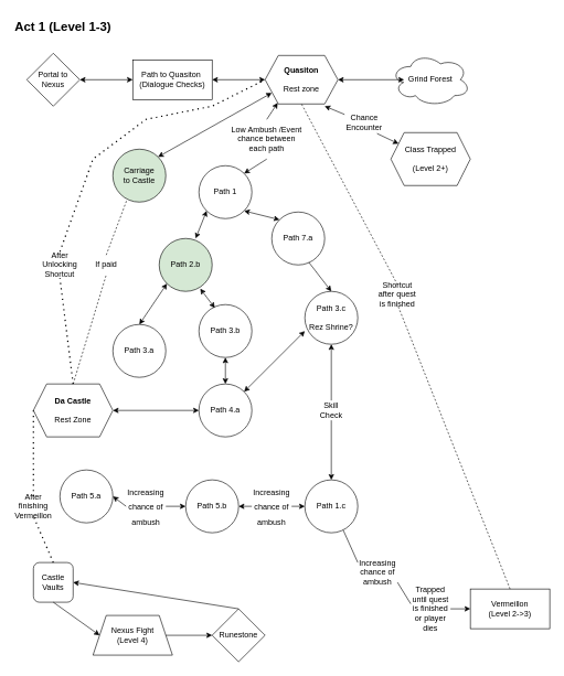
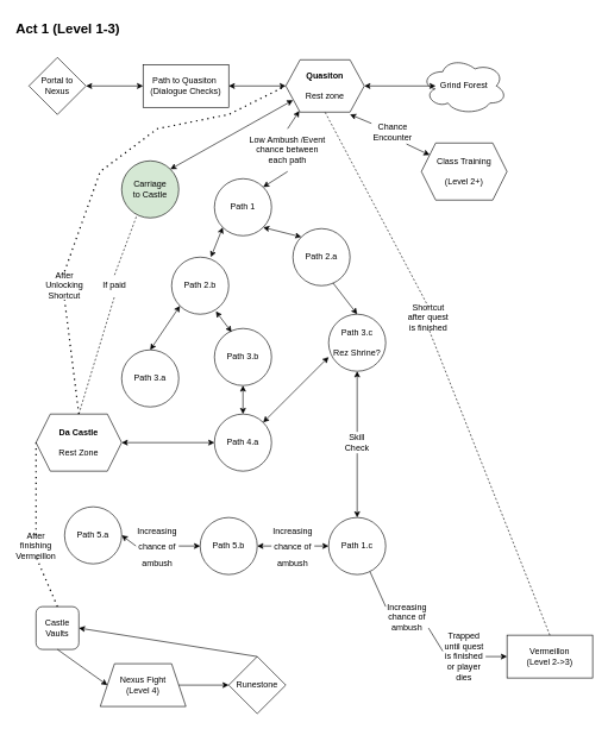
- <mxCell id="21" value="Class Trapped&lt;br&gt;&lt;br&gt;(Level 2+)" style="shape=hexagon;perimeter=hexagonPerimeter2;whiteSpace=wrap;html=1;fixedSize=1;" vertex="1" parent="1"><mxGeometry x="590" y="200" width="120" height="80" as="geometry" /></mxCell>
+ <mxCell id="21" value="Class Training&lt;br&gt;&lt;br&gt;(Level 2+)" style="shape=hexagon;perimeter=hexagonPerimeter2;whiteSpace=wrap;html=1;fixedSize=1;" vertex="1" parent="1"><mxGeometry x="590" y="200" width="120" height="80" as="geometry" /></mxCell>
- <mxCell id="15" value="Path 7.a" style="ellipse;whiteSpace=wrap;html=1;aspect=fixed;" vertex="1" parent="1"><mxGeometry x="410" y="320" width="80" height="80" as="geometry" /></mxCell>
+ <mxCell id="15" value="Path 2.a" style="ellipse;whiteSpace=wrap;html=1;aspect=fixed;" vertex="1" parent="1"><mxGeometry x="410" y="320" width="80" height="80" as="geometry" /></mxCell>
- <mxCell id="14" value="Path 2.b" style="ellipse;whiteSpace=wrap;html=1;aspect=fixed;fillColor=#d5e8d4;" vertex="1" parent="1"><mxGeometry x="240" y="360" width="80" height="80" as="geometry" /></mxCell>
+ <mxCell id="14" value="Path 2.b" style="ellipse;whiteSpace=wrap;html=1;aspect=fixed;" vertex="1" parent="1"><mxGeometry x="240" y="360" width="80" height="80" as="geometry" /></mxCell>
